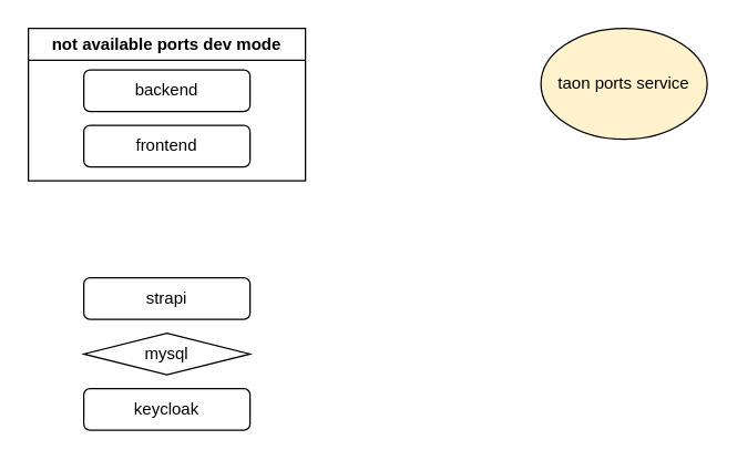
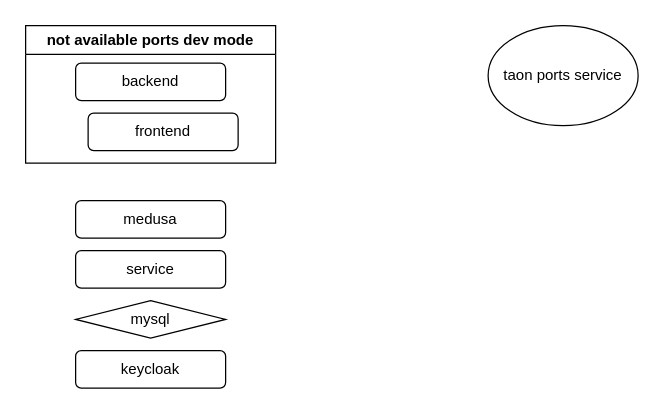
- <mxCell id="9" value="taon ports service" style="ellipse;whiteSpace=wrap;html=1;fillColor=#fff2cc;" vertex="1" parent="1"><mxGeometry x="390" y="20" width="120" height="80" as="geometry" /></mxCell>
+ <mxCell id="9" value="taon ports service" style="ellipse;whiteSpace=wrap;html=1;" vertex="1" parent="1"><mxGeometry x="390" y="20" width="120" height="80" as="geometry" /></mxCell>
- <mxCell id="4" value="frontend" style="rounded=1;whiteSpace=wrap;html=1;" vertex="1" parent="1"><mxGeometry x="60" y="90" width="120" height="30" as="geometry" /></mxCell>
+ <mxCell id="4" value="frontend" style="rounded=1;whiteSpace=wrap;html=1;" vertex="1" parent="1"><mxGeometry x="70" y="90" width="120" height="30" as="geometry" /></mxCell>
+ <mxCell id="5" value="medusa" style="rounded=1;whiteSpace=wrap;html=1;" vertex="1" parent="1"><mxGeometry x="60" y="160" width="120" height="30" as="geometry" /></mxCell>
- <mxCell id="6" value="strapi" style="rounded=1;whiteSpace=wrap;html=1;" vertex="1" parent="1"><mxGeometry x="60" y="200" width="120" height="30" as="geometry" /></mxCell>
+ <mxCell id="6" value="service" style="rounded=1;whiteSpace=wrap;html=1;" vertex="1" parent="1"><mxGeometry x="60" y="200" width="120" height="30" as="geometry" /></mxCell>
